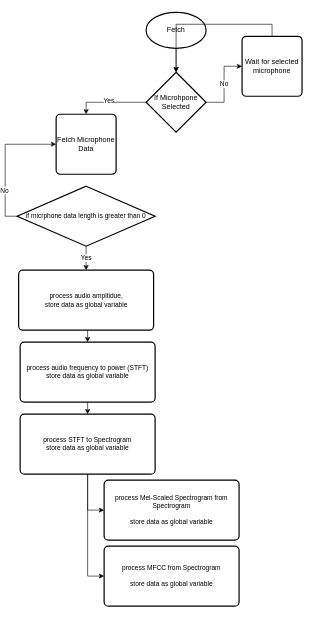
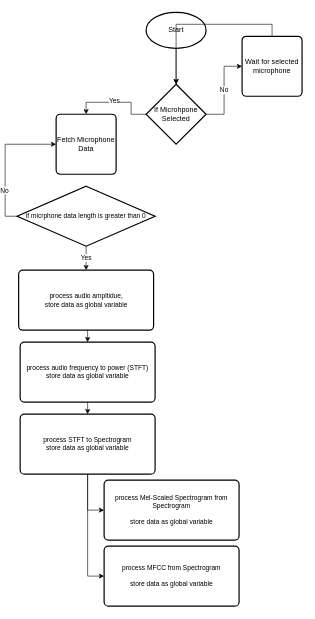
- <mxCell id="3" value="Fetch" style="strokeWidth=2;html=1;shape=mxgraph.flowchart.start_1;whiteSpace=wrap;" vertex="1" parent="1"><mxGeometry x="235" y="20" width="100" height="60" as="geometry" /></mxCell>
+ <mxCell id="3" value="Start" style="strokeWidth=2;html=1;shape=mxgraph.flowchart.start_1;whiteSpace=wrap;" vertex="1" parent="1"><mxGeometry x="235" y="20" width="100" height="60" as="geometry" /></mxCell>
- <mxCell id="8" value="If Microhpone Selected" style="strokeWidth=2;html=1;shape=mxgraph.flowchart.decision;whiteSpace=wrap;" vertex="1" parent="1"><mxGeometry x="235" y="120" width="100" height="100" as="geometry" /></mxCell>
+ <mxCell id="8" value="If Microhpone Selected" style="strokeWidth=2;html=1;shape=mxgraph.flowchart.decision;whiteSpace=wrap;" vertex="1" parent="1"><mxGeometry x="235" y="140" width="100" height="100" as="geometry" /></mxCell>
